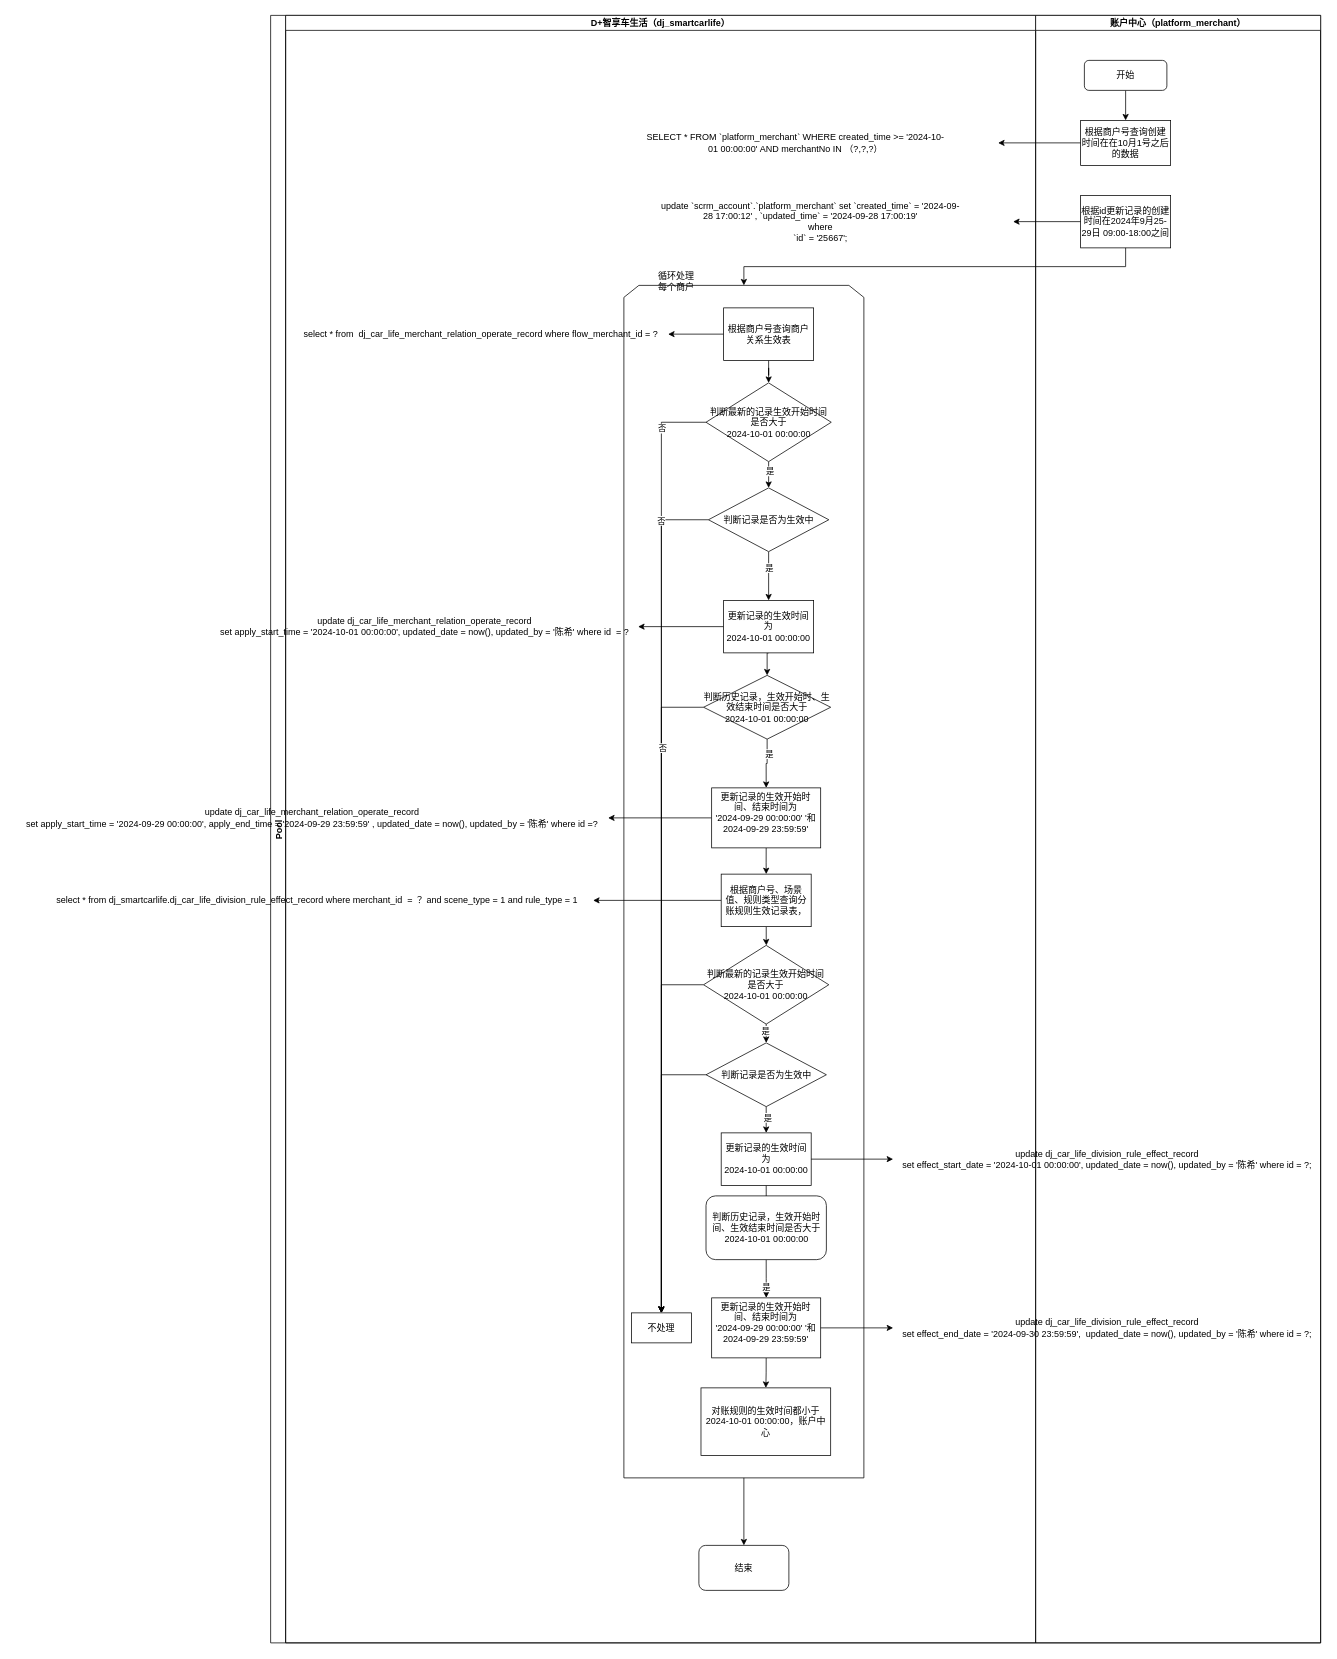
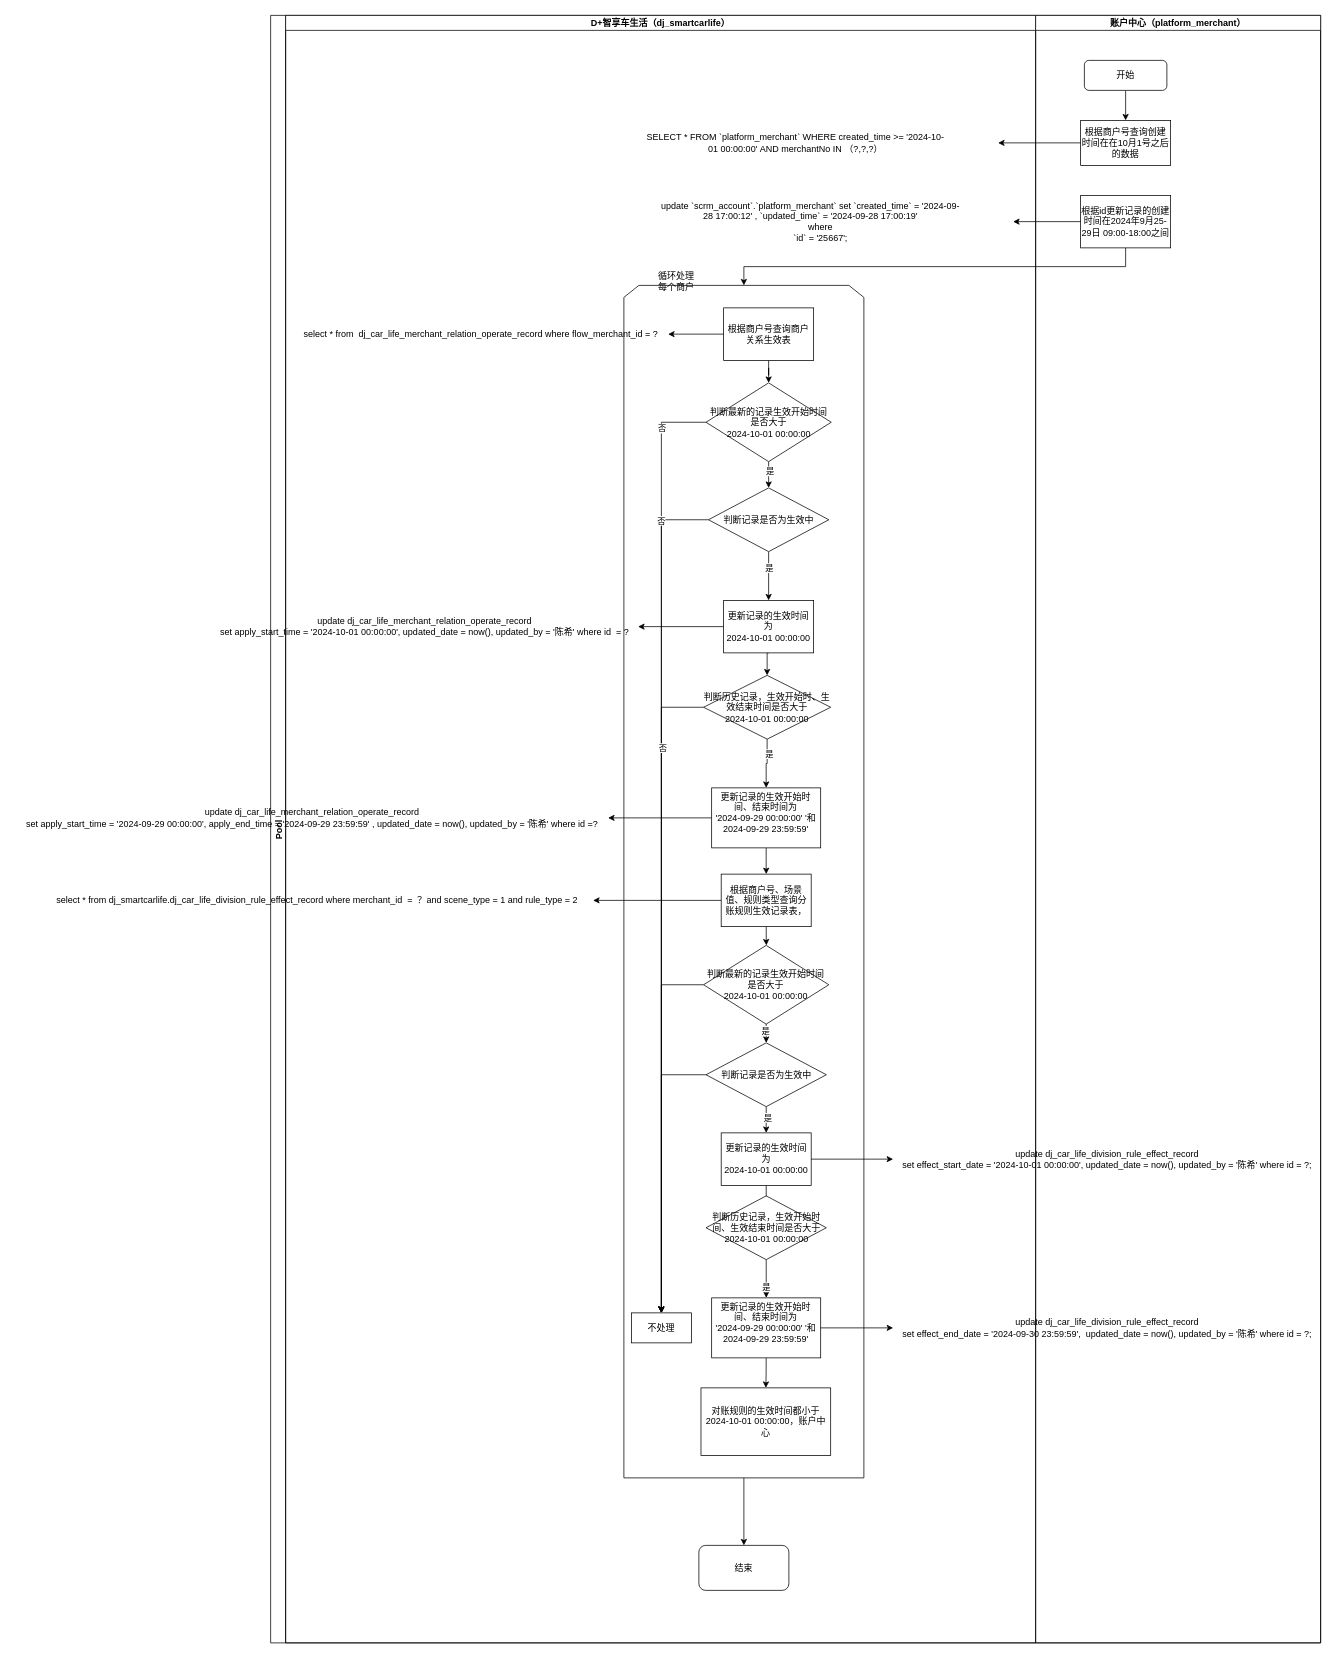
- <mxCell id="56" value="select * from dj_smartcarlife.dj_car_life_division_rule_effect_record where merchant_id&amp;nbsp; = ？ and scene_type = 1 and rule_type = 1&amp;nbsp;&amp;nbsp;" style="text;html=1;align=center;verticalAlign=middle;resizable=0;points=[];autosize=1;strokeColor=none;fillColor=none;" vertex="1" parent="3"><mxGeometry x="-320" y="1165" width="730" height="30" as="geometry" /></mxCell>
+ <mxCell id="56" value="select * from dj_smartcarlife.dj_car_life_division_rule_effect_record where merchant_id&amp;nbsp; = ？ and scene_type = 1 and rule_type = 2&amp;nbsp;&amp;nbsp;" style="text;html=1;align=center;verticalAlign=middle;resizable=0;points=[];autosize=1;strokeColor=none;fillColor=none;" vertex="1" parent="3"><mxGeometry x="-320" y="1165" width="730" height="30" as="geometry" /></mxCell>
- <mxCell id="46" value="判断历史记录，生效开始时间、生效结束时间是否大于&lt;br&gt;2024-10-01 00:00:00" style="whiteSpace=wrap;html=1;rounded=1;" vertex="1" parent="3"><mxGeometry x="560.5" y="1574" width="160.5" height="85" as="geometry" /></mxCell>
+ <mxCell id="46" value="判断历史记录，生效开始时间、生效结束时间是否大于&lt;br&gt;2024-10-01 00:00:00" style="rhombus;whiteSpace=wrap;html=1;rounded=0;" vertex="1" parent="3"><mxGeometry x="560.5" y="1574" width="160.5" height="85" as="geometry" /></mxCell>
